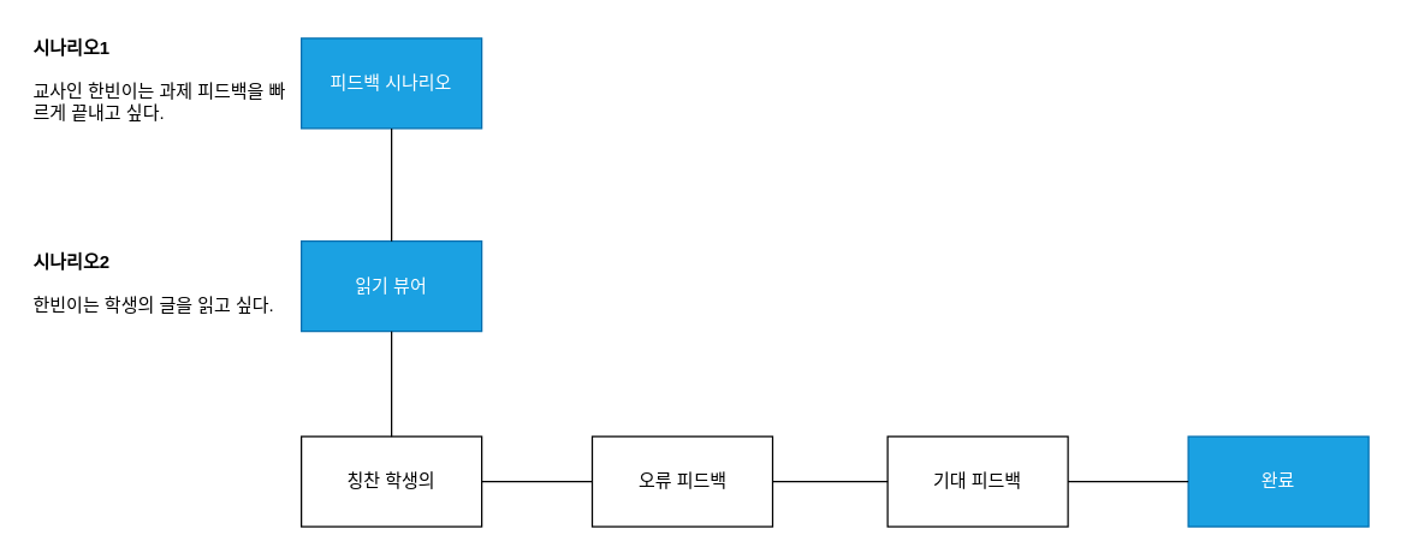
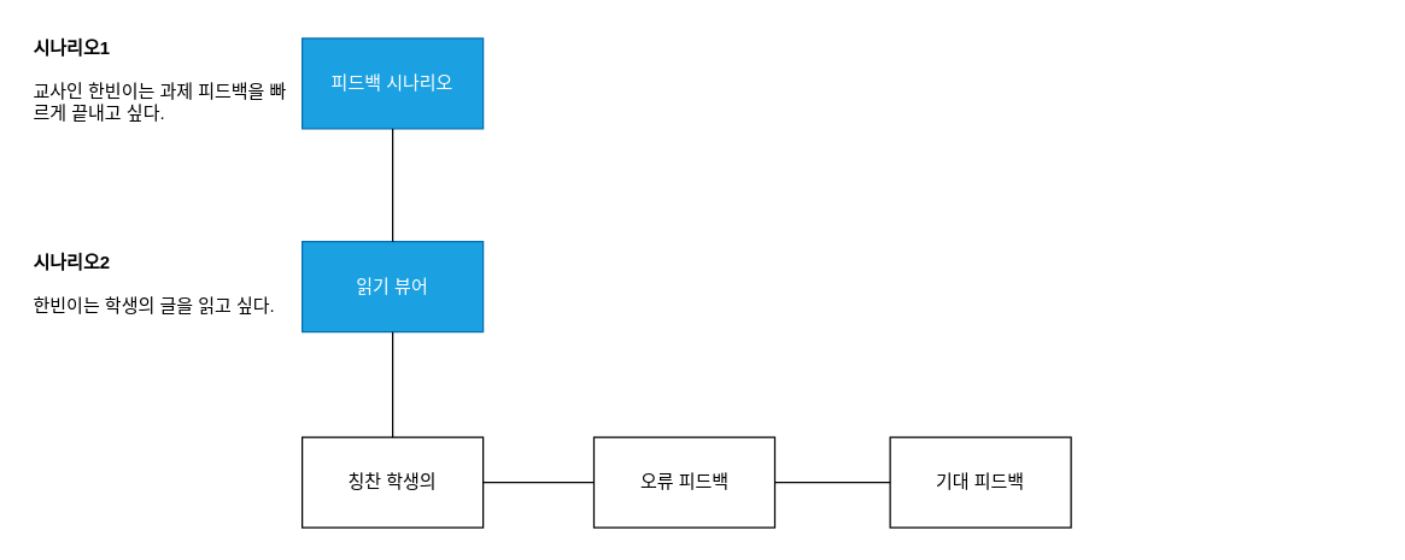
- <mxCell id="14" value="" style="endArrow=none;html=1;rounded=0;entryX=0;entryY=0.5;entryDx=0;entryDy=0;exitX=1;exitY=0.5;exitDx=0;exitDy=0;" edge="1" parent="1" source="10" target="11"><mxGeometry width="50" height="50" relative="1" as="geometry"><mxPoint x="650" y="460" as="sourcePoint" /><mxPoint x="700" y="410" as="targetPoint" /></mxGeometry></mxCell>
- <mxCell id="11" value="완료" style="rounded=0;whiteSpace=wrap;html=1;fillColor=#1ba1e2;fontColor=#ffffff;strokeColor=#006EAF;" vertex="1" parent="1"><mxGeometry x="790" y="290" width="120" height="60" as="geometry" /></mxCell>
